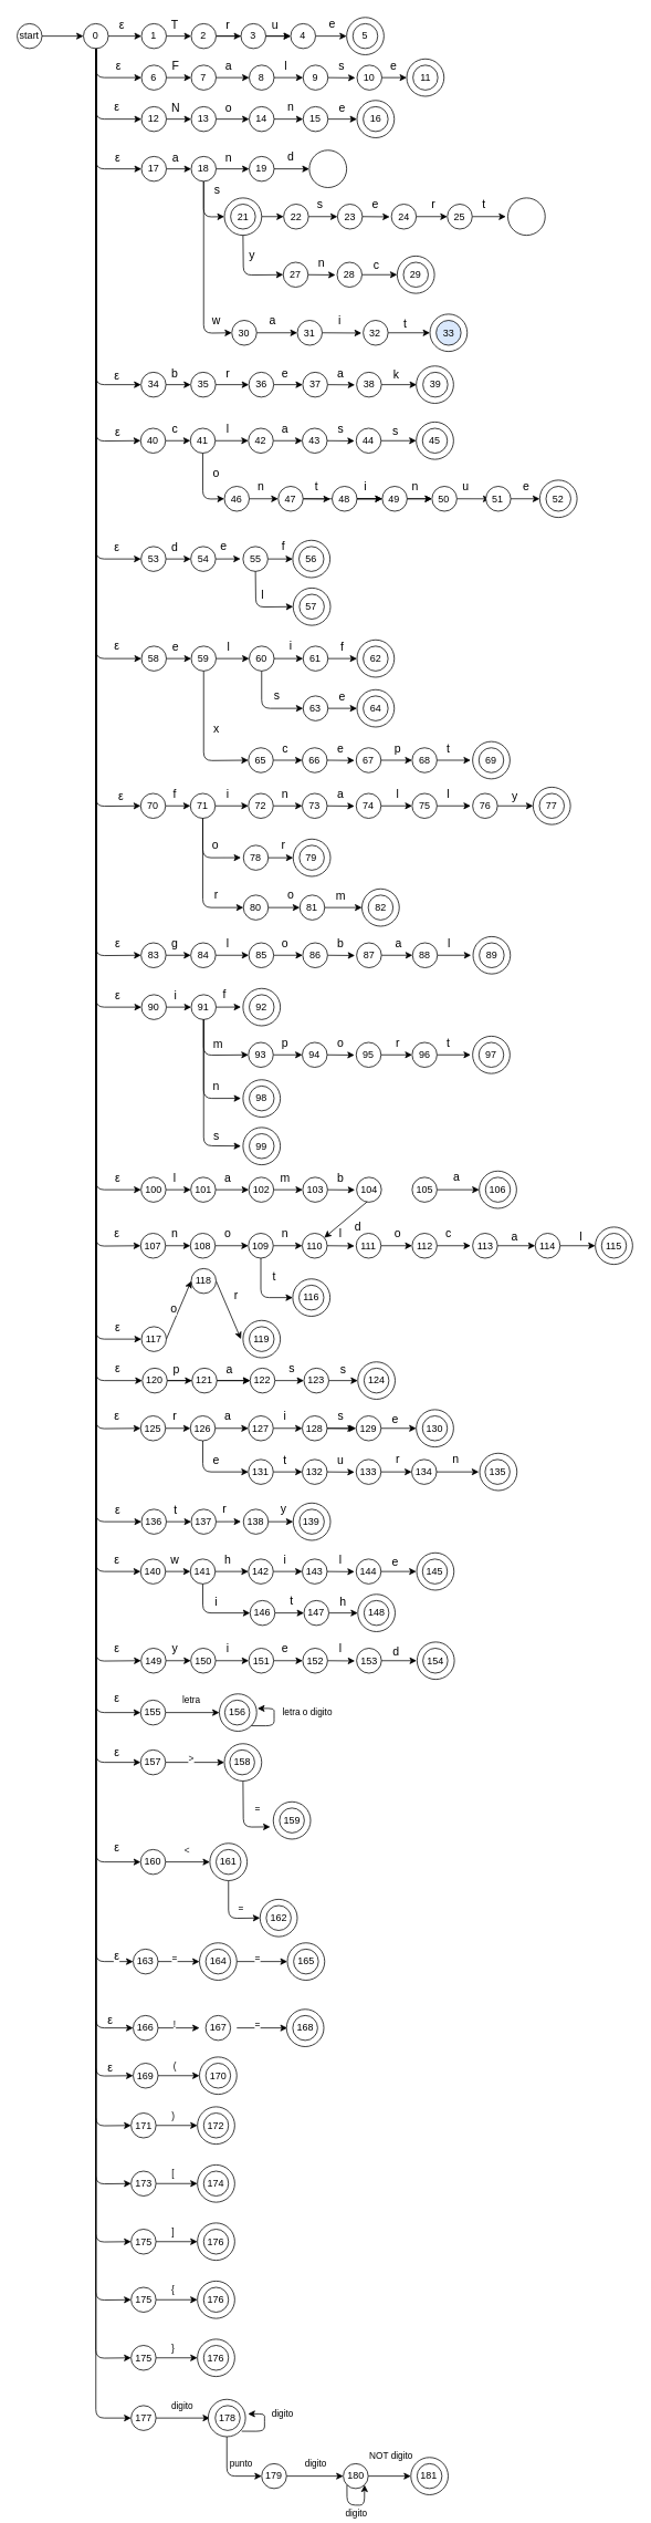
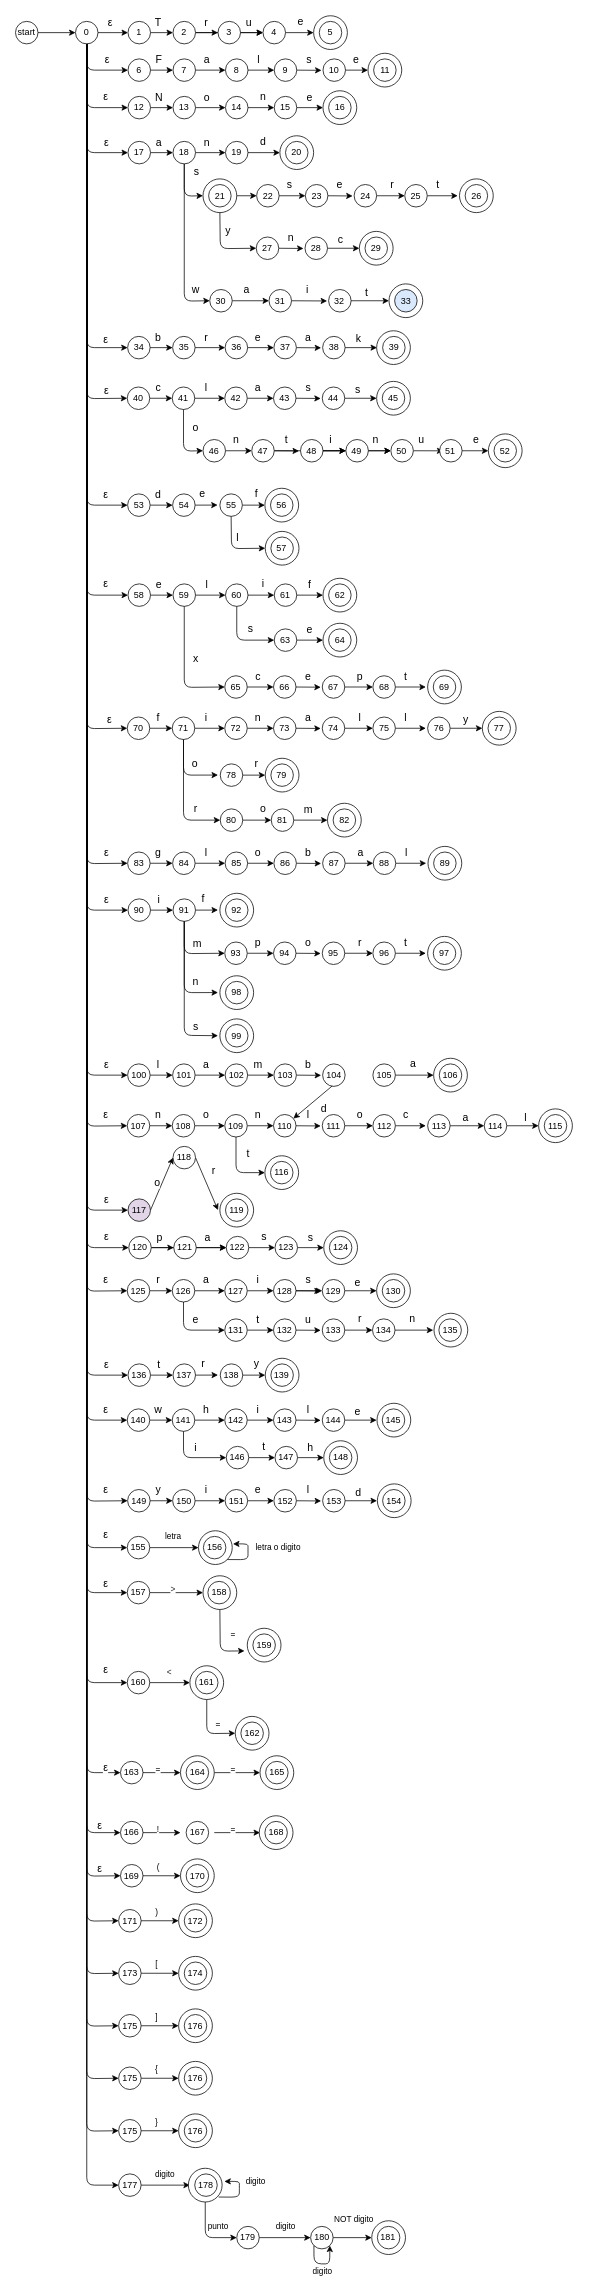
+ <mxCell id="106" value="20" style="ellipse;whiteSpace=wrap;html=1;aspect=fixed;" parent="1" vertex="1"><mxGeometry x="380" y="188" width="30" height="30" as="geometry" /></mxCell>
+ <mxCell id="121" value="26" style="ellipse;whiteSpace=wrap;html=1;aspect=fixed;" parent="1" vertex="1"><mxGeometry x="619.51" y="245.5" width="30" height="30" as="geometry" /></mxCell>
- <mxCell id="375" value="117" style="ellipse;whiteSpace=wrap;html=1;aspect=fixed;" parent="1" vertex="1"><mxGeometry x="170" y="1598" width="30" height="30" as="geometry" /></mxCell>
+ <mxCell id="375" value="117" style="ellipse;whiteSpace=wrap;html=1;aspect=fixed;fillColor=#e1d5e7;" parent="1" vertex="1"><mxGeometry x="170" y="1598" width="30" height="30" as="geometry" /></mxCell>
